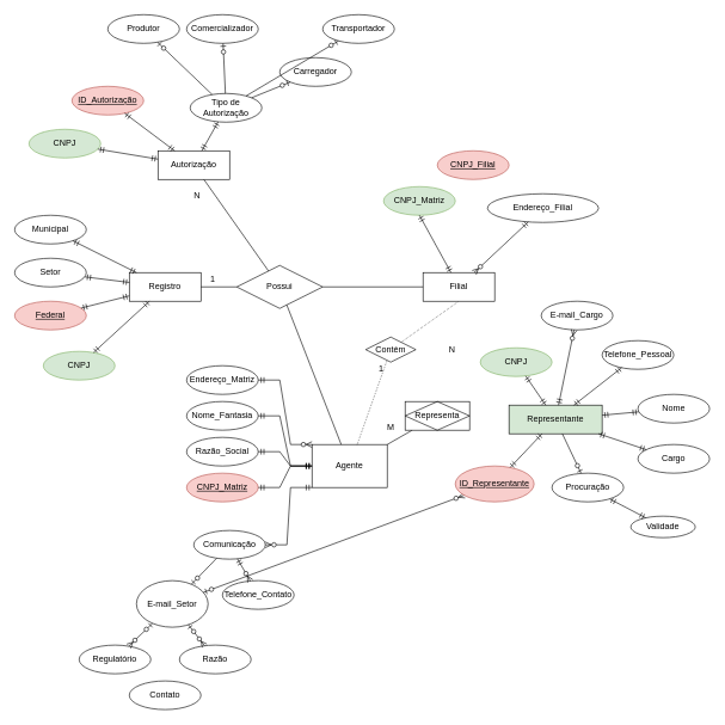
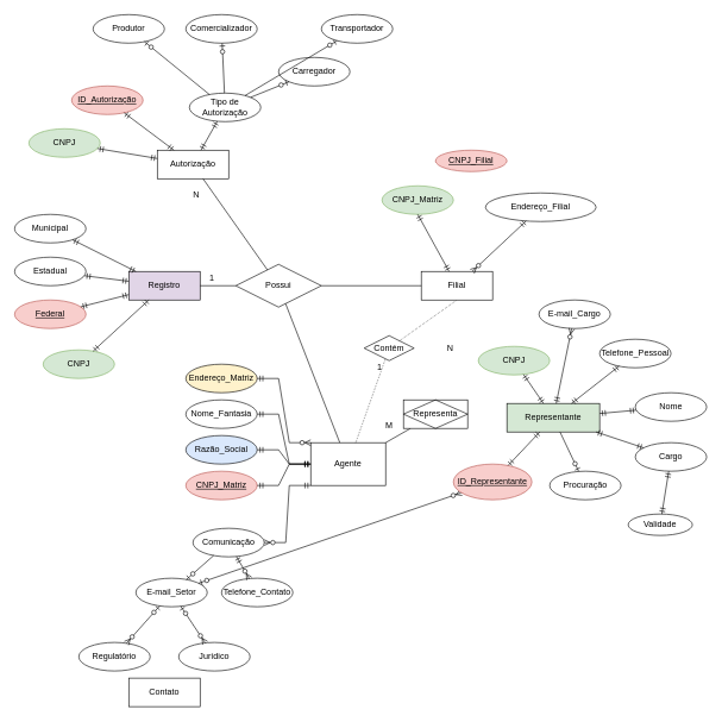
- <mxCell id="62" value="Produtor" style="ellipse;whiteSpace=wrap;html=1;align=center;" parent="1" vertex="1"><mxGeometry x="150" y="20" width="100" height="40" as="geometry" /></mxCell>
+ <mxCell id="62" value="Produtor" style="ellipse;whiteSpace=wrap;html=1;align=center;" parent="1" vertex="1"><mxGeometry x="130" y="20" width="100" height="40" as="geometry" /></mxCell>
- <mxCell id="26" value="CNPJ_Filial" style="ellipse;whiteSpace=wrap;html=1;align=center;fontStyle=4;fillColor=#f8cecc;strokeColor=#b85450;" parent="1" vertex="1"><mxGeometry x="610" y="210" width="100" height="40" as="geometry" /></mxCell>
+ <mxCell id="26" value="CNPJ_Filial" style="ellipse;whiteSpace=wrap;html=1;align=center;fontStyle=4;fillColor=#f8cecc;strokeColor=#b85450;" parent="1" vertex="1"><mxGeometry x="610" y="210" width="100" height="30" as="geometry" /></mxCell>
- <mxCell id="59" value="Setor" style="ellipse;whiteSpace=wrap;html=1;align=center;" parent="1" vertex="1"><mxGeometry x="20" y="360" width="100" height="40" as="geometry" /></mxCell>
+ <mxCell id="59" value="Estadual" style="ellipse;whiteSpace=wrap;html=1;align=center;" parent="1" vertex="1"><mxGeometry x="20" y="360" width="100" height="40" as="geometry" /></mxCell>
- <mxCell id="29" value="Registro" style="whiteSpace=wrap;html=1;align=center;" parent="1" vertex="1"><mxGeometry x="180" y="380" width="100" height="40" as="geometry" /></mxCell>
+ <mxCell id="29" value="Registro" style="whiteSpace=wrap;html=1;align=center;fillColor=#e1d5e7;" parent="1" vertex="1"><mxGeometry x="180" y="380" width="100" height="40" as="geometry" /></mxCell>
- <mxCell id="6" value="Endereço_Matriz" style="ellipse;whiteSpace=wrap;html=1;align=center;" parent="1" vertex="1"><mxGeometry x="260" y="510" width="100" height="40" as="geometry" /></mxCell>
+ <mxCell id="6" value="Endereço_Matriz" style="ellipse;whiteSpace=wrap;html=1;align=center;fillColor=#fff2cc;" parent="1" vertex="1"><mxGeometry x="260" y="510" width="100" height="40" as="geometry" /></mxCell>
- <mxCell id="5" value="Razão_Social" style="ellipse;whiteSpace=wrap;html=1;align=center;" parent="1" vertex="1"><mxGeometry x="260" y="610" width="100" height="40" as="geometry" /></mxCell>
+ <mxCell id="5" value="Razão_Social" style="ellipse;whiteSpace=wrap;html=1;align=center;fillColor=#dae8fc;" parent="1" vertex="1"><mxGeometry x="260" y="610" width="100" height="40" as="geometry" /></mxCell>
- <mxCell id="42" value="" style="fontSize=12;html=1;endArrow=ERmandOne;startArrow=ERmandOne;rounded=0;" parent="1" source="41" target="77" edge="1"><mxGeometry width="100" height="100" relative="1" as="geometry"><mxPoint x="560" y="640" as="sourcePoint" /><mxPoint x="660" y="540" as="targetPoint" /></mxGeometry></mxCell>
+ <mxCell id="42" value="" style="fontSize=12;html=1;endArrow=ERmandOne;startArrow=ERmandOne;rounded=0;" parent="1" source="41" target="36" edge="1"><mxGeometry width="100" height="100" relative="1" as="geometry"><mxPoint x="560" y="640" as="sourcePoint" /><mxPoint x="660" y="540" as="targetPoint" /></mxGeometry></mxCell>
- <mxCell id="3" value="E-mail_Setor" style="ellipse;whiteSpace=wrap;html=1;align=center;" parent="1" vertex="1"><mxGeometry x="190" y="810" width="100" height="65" as="geometry" /></mxCell>
+ <mxCell id="3" value="E-mail_Setor" style="ellipse;whiteSpace=wrap;html=1;align=center;" parent="1" vertex="1"><mxGeometry x="190" y="810" width="100" height="40" as="geometry" /></mxCell>
- <mxCell id="18" value="Razão" style="ellipse;whiteSpace=wrap;html=1;align=center;" parent="1" vertex="1"><mxGeometry x="250" y="900" width="100" height="40" as="geometry" /></mxCell>
+ <mxCell id="18" value="Jurídico" style="ellipse;whiteSpace=wrap;html=1;align=center;" parent="1" vertex="1"><mxGeometry x="250" y="900" width="100" height="40" as="geometry" /></mxCell>
- <mxCell id="17" value="Contato" style="ellipse;whiteSpace=wrap;html=1;align=center;" parent="1" vertex="1"><mxGeometry x="180" y="950" width="100" height="40" as="geometry" /></mxCell>
+ <mxCell id="17" value="Contato" style="whiteSpace=wrap;html=1;align=center;rounded=0;" parent="1" vertex="1"><mxGeometry x="180" y="950" width="100" height="40" as="geometry" /></mxCell>
